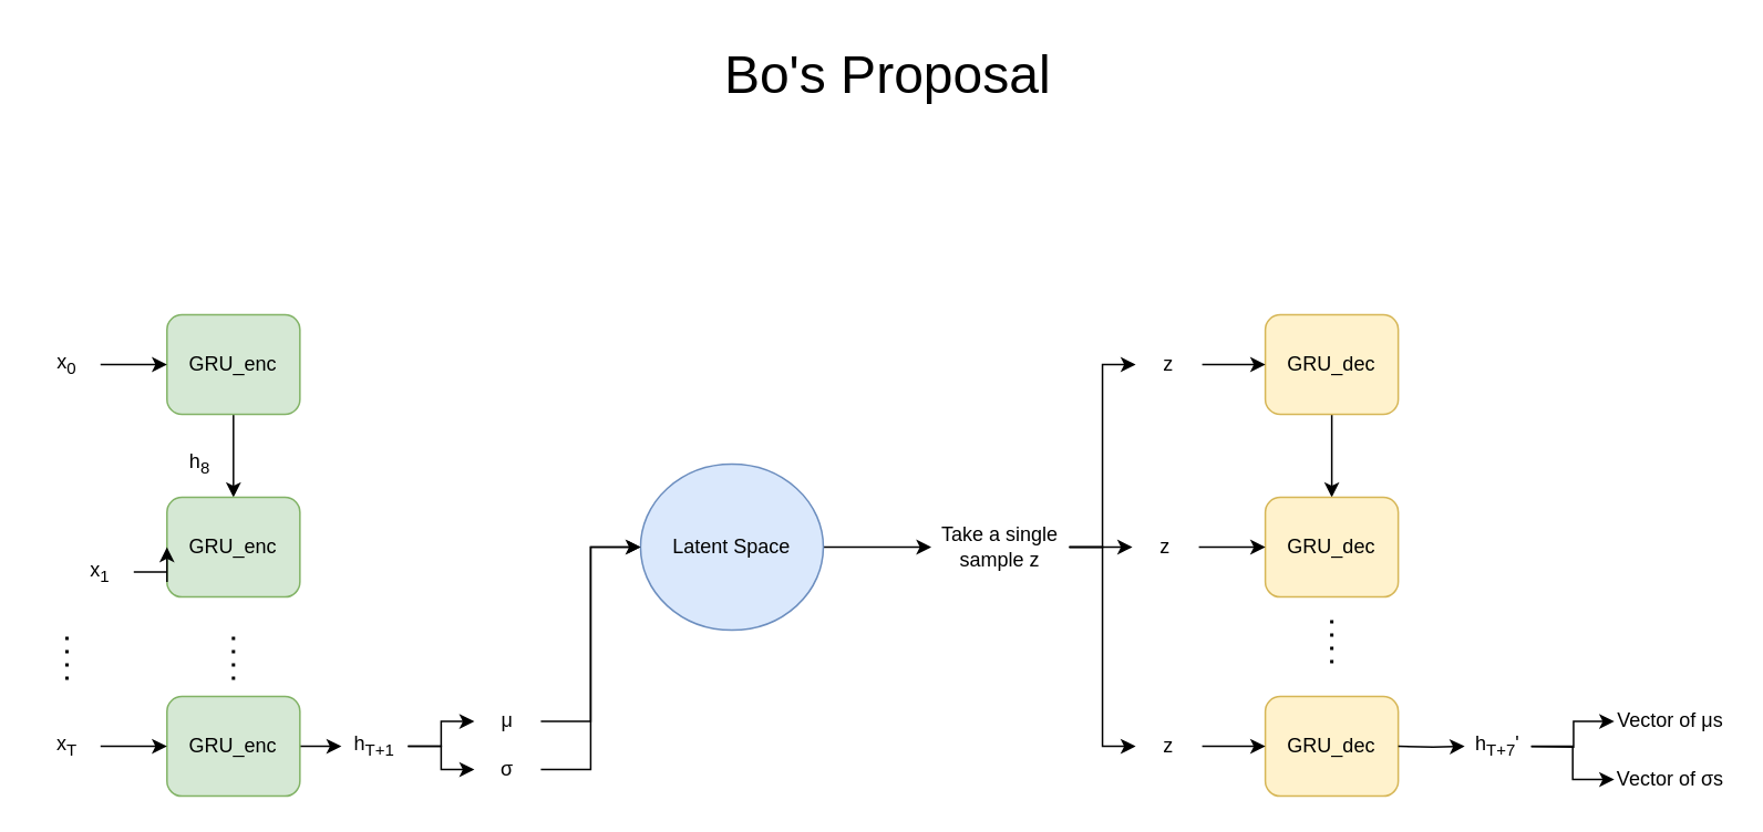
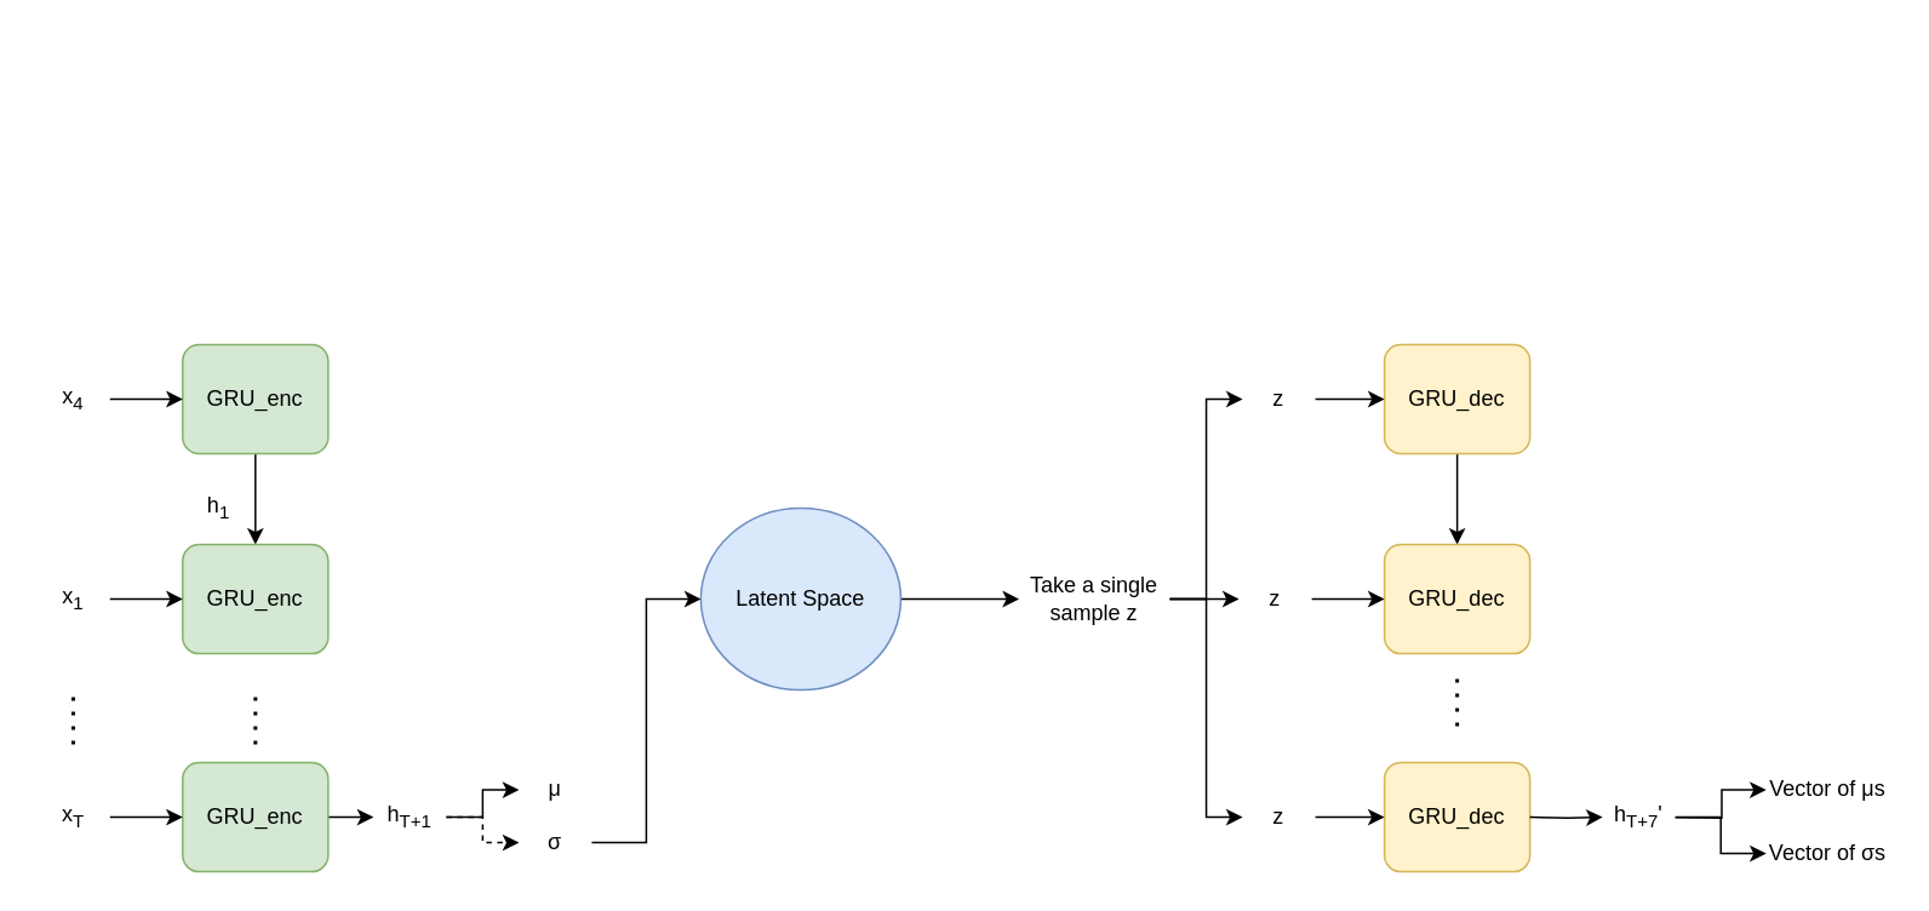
- <mxCell id="37" value="&lt;font style=&quot;font-size: 32px&quot;&gt;Bo's Proposal&lt;br&gt;&lt;/font&gt;" style="text;html=1;strokeColor=none;fillColor=none;align=center;verticalAlign=middle;whiteSpace=wrap;rounded=0;" vertex="1" parent="1"><mxGeometry x="420" y="20" width="228" height="50" as="geometry" /></mxCell>
- <mxCell id="8" value="x&lt;sub&gt;0&lt;/sub&gt;" style="text;html=1;strokeColor=none;fillColor=none;align=center;verticalAlign=middle;whiteSpace=wrap;rounded=0;" vertex="1" parent="1"><mxGeometry x="20" y="209" width="40" height="20" as="geometry" /></mxCell>
+ <mxCell id="8" value="x&lt;sub&gt;4&lt;/sub&gt;" style="text;html=1;strokeColor=none;fillColor=none;align=center;verticalAlign=middle;whiteSpace=wrap;rounded=0;" vertex="1" parent="1"><mxGeometry x="20" y="209" width="40" height="20" as="geometry" /></mxCell>
- <mxCell id="13" value="h&lt;sub&gt;8&lt;/sub&gt;" style="text;html=1;strokeColor=none;fillColor=none;align=center;verticalAlign=middle;whiteSpace=wrap;rounded=0;" vertex="1" parent="1"><mxGeometry x="100" y="269" width="40" height="20" as="geometry" /></mxCell>
+ <mxCell id="13" value="h&lt;sub&gt;1&lt;/sub&gt;" style="text;html=1;strokeColor=none;fillColor=none;align=center;verticalAlign=middle;whiteSpace=wrap;rounded=0;" vertex="1" parent="1"><mxGeometry x="100" y="269" width="40" height="20" as="geometry" /></mxCell>
- <mxCell id="10" value="x&lt;sub&gt;1&lt;/sub&gt;" style="text;html=1;strokeColor=none;fillColor=none;align=center;verticalAlign=middle;whiteSpace=wrap;rounded=0;" vertex="1" parent="1"><mxGeometry x="40" y="334" width="40" height="20" as="geometry" /></mxCell>
+ <mxCell id="10" value="x&lt;sub&gt;1&lt;/sub&gt;" style="text;html=1;strokeColor=none;fillColor=none;align=center;verticalAlign=middle;whiteSpace=wrap;rounded=0;" vertex="1" parent="1"><mxGeometry x="20" y="319" width="40" height="20" as="geometry" /></mxCell>
- <mxCell id="38" style="edgeStyle=orthogonalEdgeStyle;rounded=0;orthogonalLoop=1;jettySize=auto;html=1;exitX=1;exitY=0.5;exitDx=0;exitDy=0;entryX=0;entryY=0.5;entryDx=0;entryDy=0;" edge="1" parent="1" source="39" target="16"><mxGeometry relative="1" as="geometry" /></mxCell>
- <mxCell id="40" style="edgeStyle=orthogonalEdgeStyle;rounded=0;orthogonalLoop=1;jettySize=auto;html=1;entryX=0;entryY=0.5;entryDx=0;entryDy=0;endArrow=open;" edge="1" parent="1" source="41" target="16"><mxGeometry relative="1" as="geometry" /></mxCell>
+ <mxCell id="40" style="edgeStyle=orthogonalEdgeStyle;rounded=0;orthogonalLoop=1;jettySize=auto;html=1;entryX=0;entryY=0.5;entryDx=0;entryDy=0;" edge="1" parent="1" source="41" target="16"><mxGeometry relative="1" as="geometry" /></mxCell>
- <mxCell id="19" style="edgeStyle=orthogonalEdgeStyle;rounded=0;orthogonalLoop=1;jettySize=auto;html=1;exitX=1;exitY=0.5;exitDx=0;exitDy=0;entryX=0;entryY=0.5;entryDx=0;entryDy=0;" edge="1" parent="1" source="20" target="41"><mxGeometry relative="1" as="geometry" /></mxCell>
+ <mxCell id="19" style="edgeStyle=orthogonalEdgeStyle;rounded=0;orthogonalLoop=1;jettySize=auto;html=1;exitX=1;exitY=0.5;exitDx=0;exitDy=0;entryX=0;entryY=0.5;entryDx=0;entryDy=0;dashed=1;" edge="1" parent="1" source="20" target="41"><mxGeometry relative="1" as="geometry" /></mxCell>
